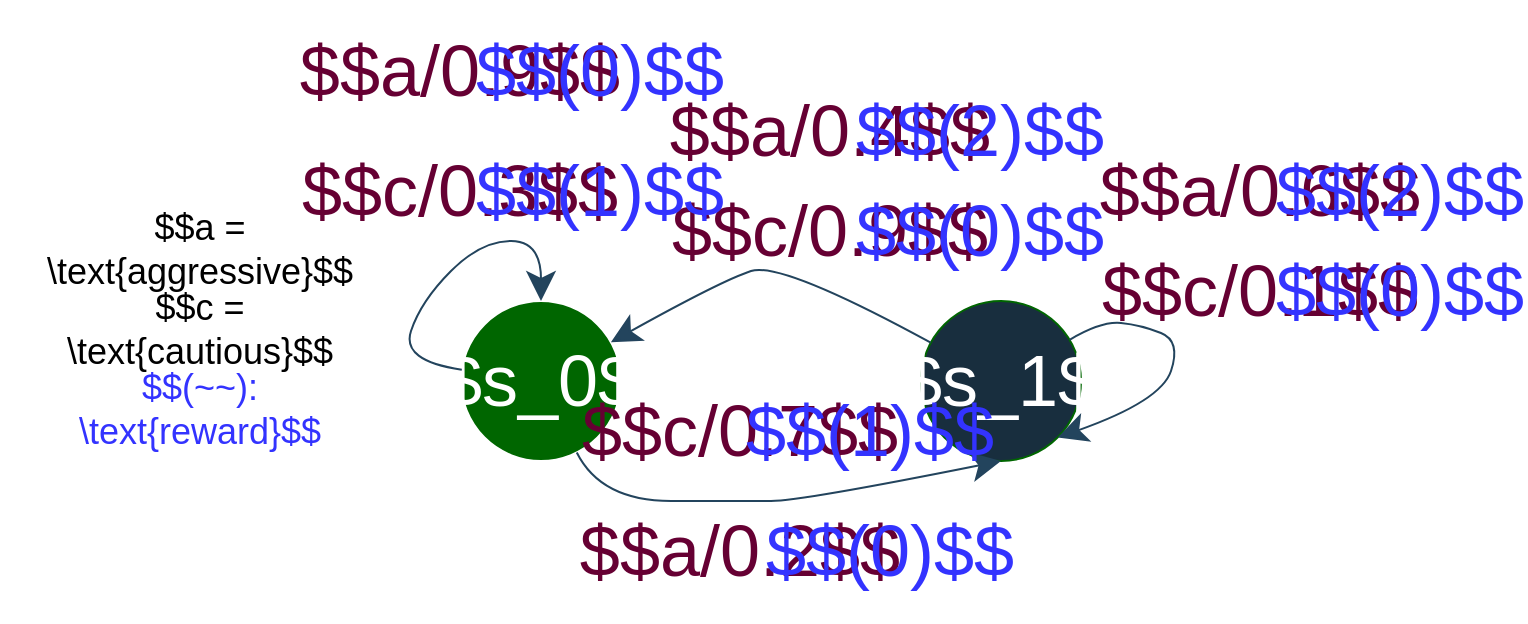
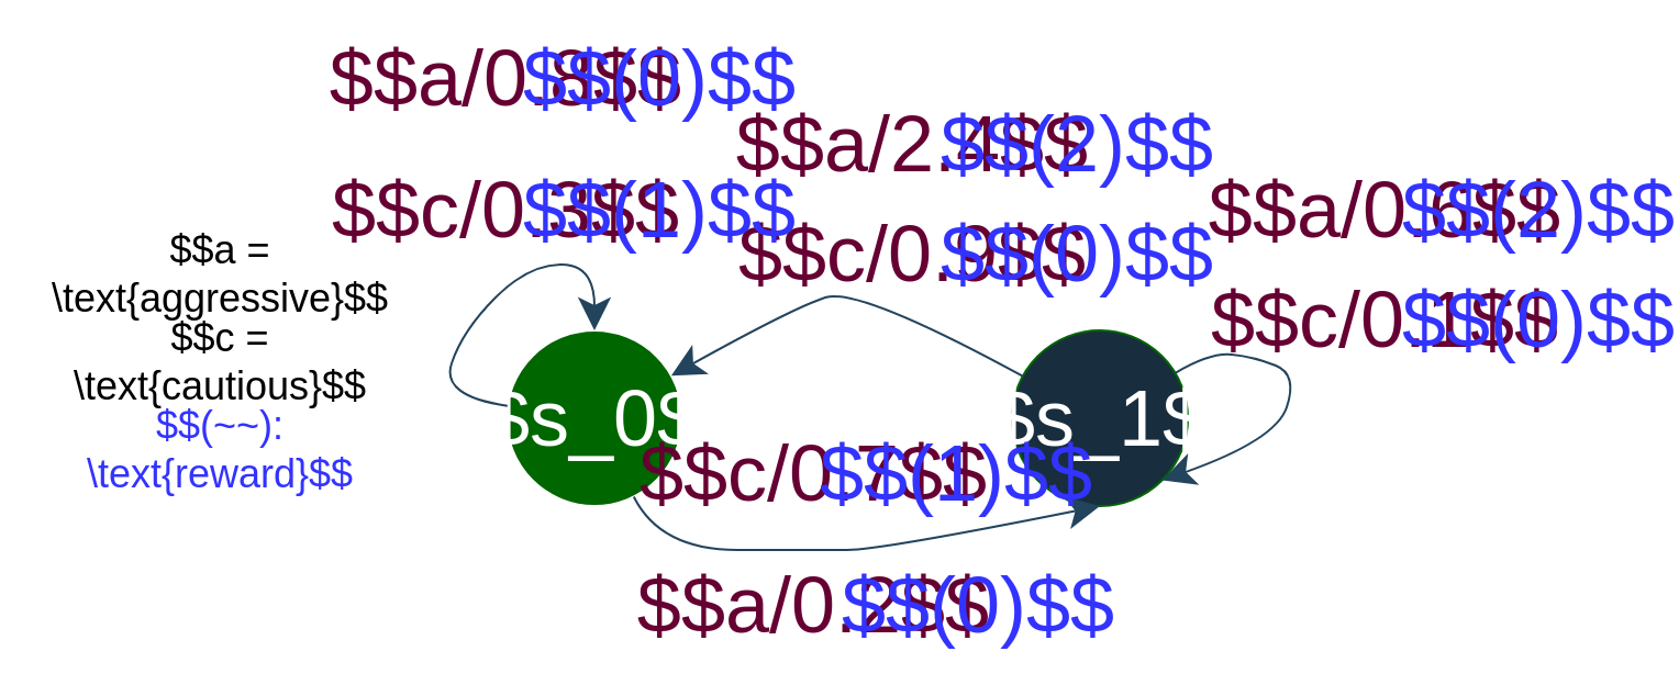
- <mxCell id="12" value="&lt;font style=&quot;font-size: 36px;&quot;&gt;$$a/0.9$$&lt;/font&gt;" style="text;html=1;align=center;verticalAlign=middle;whiteSpace=wrap;rounded=0;labelBackgroundColor=none;fontColor=#660033;" parent="1" vertex="1"><mxGeometry x="200" y="20" width="60" height="30" as="geometry" /></mxCell>
+ <mxCell id="12" value="&lt;font style=&quot;font-size: 36px;&quot;&gt;$$a/0.8$$&lt;/font&gt;" style="text;html=1;align=center;verticalAlign=middle;whiteSpace=wrap;rounded=0;labelBackgroundColor=none;fontColor=#660033;" parent="1" vertex="1"><mxGeometry x="200" y="20" width="60" height="30" as="geometry" /></mxCell>
- <mxCell id="14" value="&lt;font style=&quot;font-size: 36px;&quot;&gt;$$a/0.4$$&lt;/font&gt;" style="text;html=1;align=center;verticalAlign=middle;whiteSpace=wrap;rounded=0;labelBackgroundColor=none;fontColor=#660033;" parent="1" vertex="1"><mxGeometry x="385" y="50" width="60" height="30" as="geometry" /></mxCell>
+ <mxCell id="14" value="&lt;font style=&quot;font-size: 36px;&quot;&gt;$$a/2.4$$&lt;/font&gt;" style="text;html=1;align=center;verticalAlign=middle;whiteSpace=wrap;rounded=0;labelBackgroundColor=none;fontColor=#660033;" parent="1" vertex="1"><mxGeometry x="385" y="50" width="60" height="30" as="geometry" /></mxCell>
